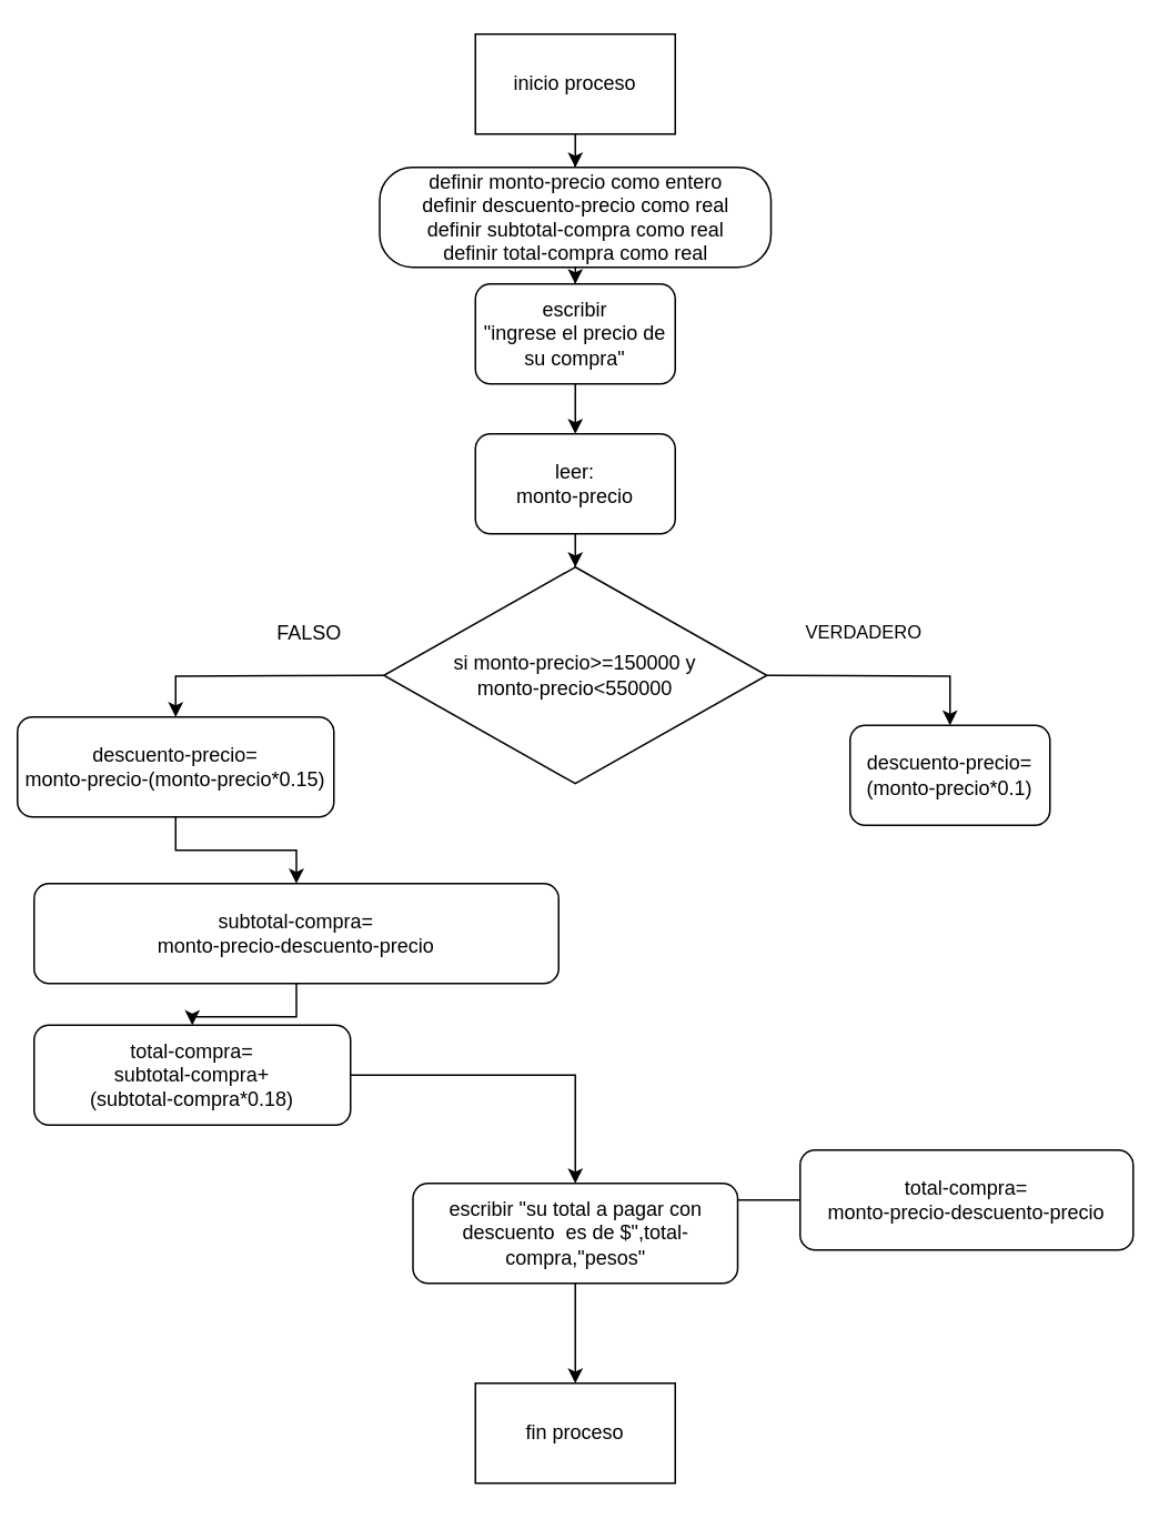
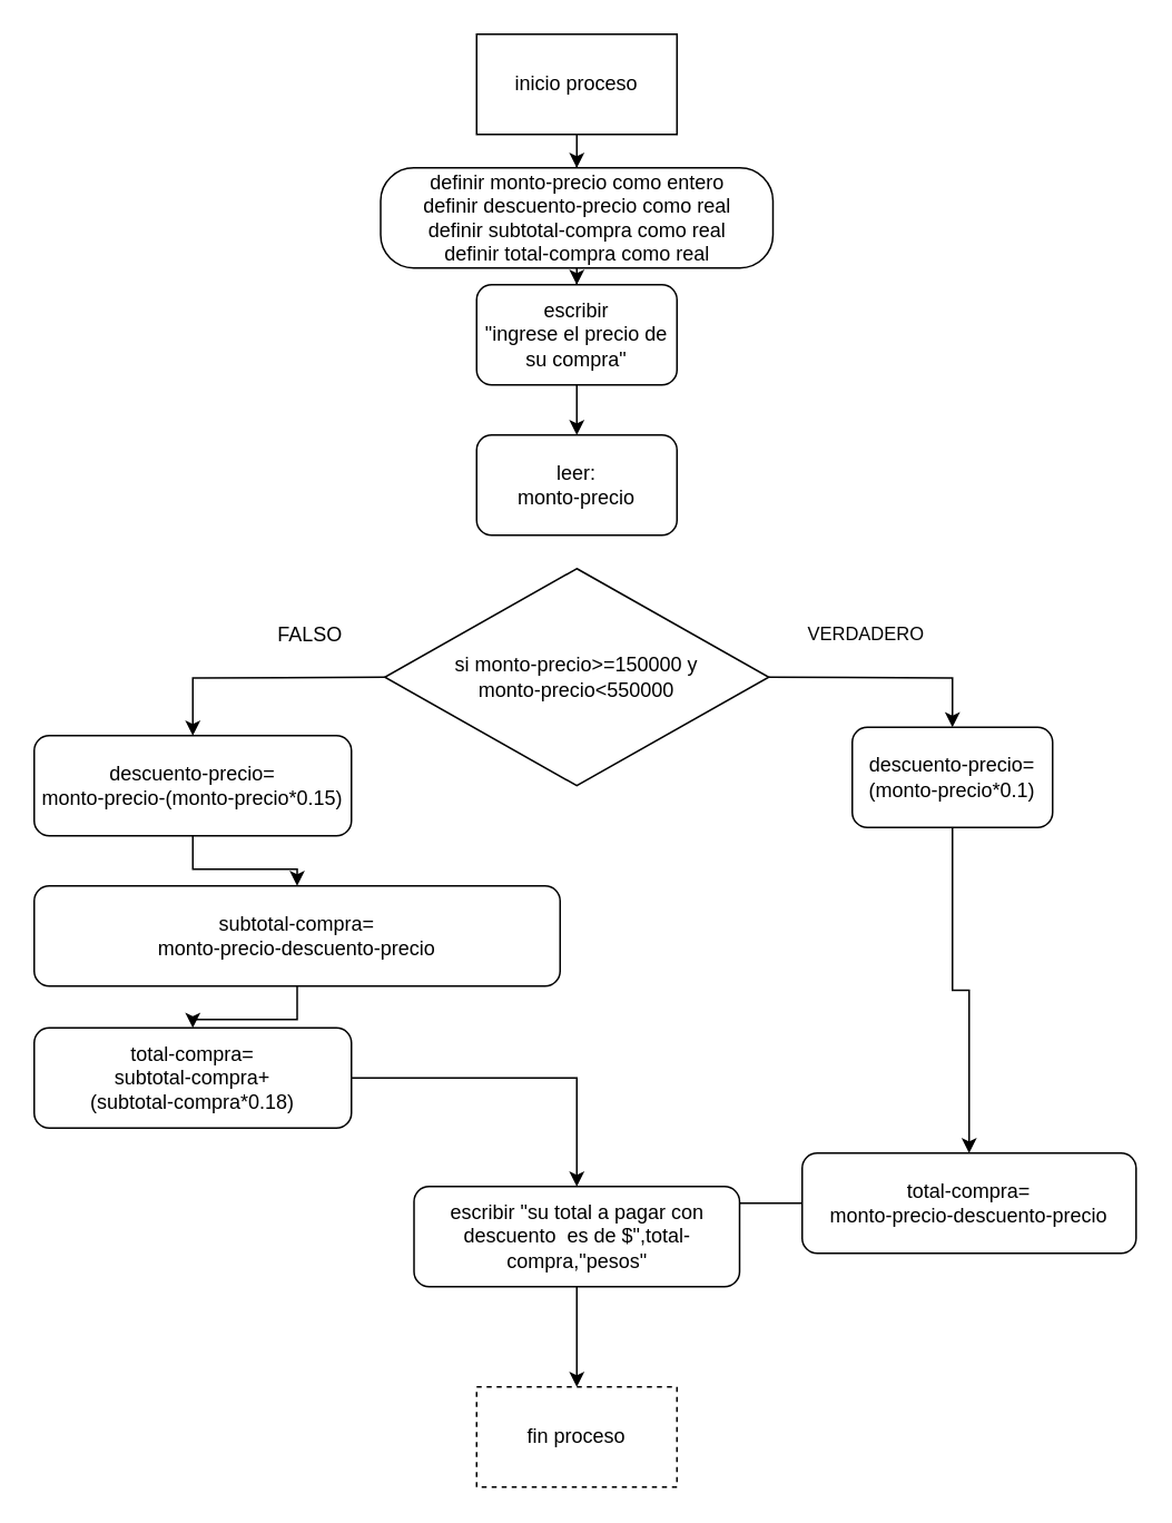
- <mxCell id="11" style="edgeStyle=orthogonalEdgeStyle;rounded=0;orthogonalLoop=1;jettySize=auto;html=1;entryX=0.5;entryY=0;entryDx=0;entryDy=0;" parent="1" source="12" target="10" edge="1"><mxGeometry relative="1" as="geometry" /></mxCell>
- <mxCell id="21" value="descuento-precio=&lt;br&gt;monto-precio-(monto-precio*0.15)" style="rounded=1;whiteSpace=wrap;html=1;" parent="1" vertex="1"><mxGeometry x="10" y="430" width="190" height="60" as="geometry" /></mxCell>
+ <mxCell id="21" value="descuento-precio=&lt;br&gt;monto-precio-(monto-precio*0.15)" style="rounded=1;whiteSpace=wrap;html=1;" parent="1" vertex="1"><mxGeometry x="20" y="440" width="190" height="60" as="geometry" /></mxCell>
+ <mxCell id="22" style="edgeStyle=orthogonalEdgeStyle;rounded=0;orthogonalLoop=1;jettySize=auto;html=1;entryX=0.5;entryY=0;entryDx=0;entryDy=0;" parent="1" source="23" target="16" edge="1"><mxGeometry relative="1" as="geometry"><mxPoint x="580" y="530" as="targetPoint" /></mxGeometry></mxCell>
- <mxCell id="4" value="fin proceso" style="rounded=0;whiteSpace=wrap;html=1;" parent="1" vertex="1"><mxGeometry x="285" y="830" width="120" height="60" as="geometry" /></mxCell>
+ <mxCell id="4" value="fin proceso" style="rounded=0;whiteSpace=wrap;html=1;dashed=1;" parent="1" vertex="1"><mxGeometry x="285" y="830" width="120" height="60" as="geometry" /></mxCell>
